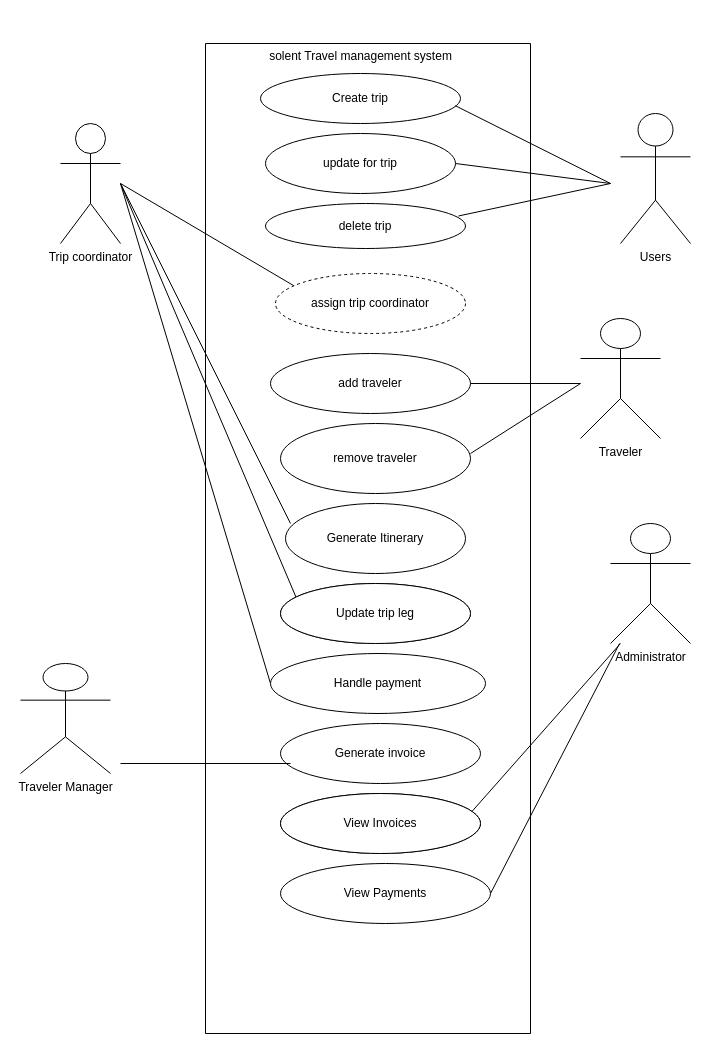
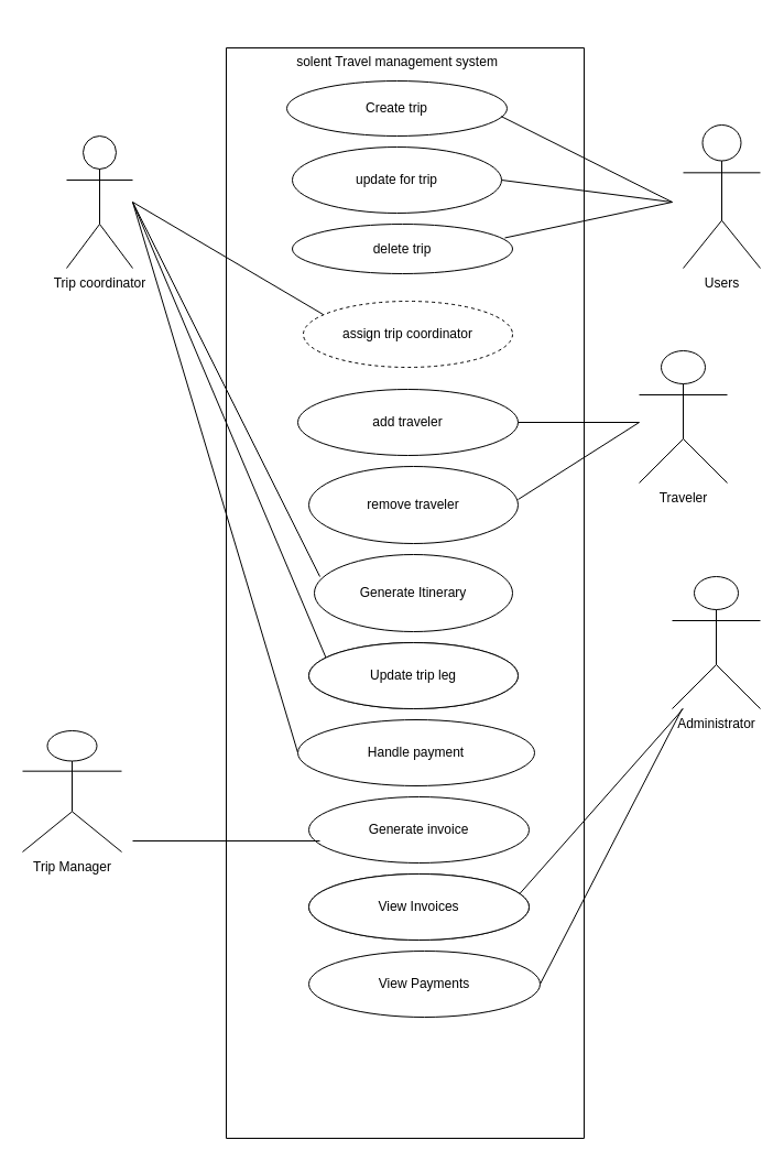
- <mxCell id="12" value="Traveler Manager" style="shape=umlActor;verticalLabelPosition=bottom;verticalAlign=top;html=1;outlineConnect=0;points=[[0,0.333,0,0,0],[0,1,0,0,0],[0.25,0.1,0,0,0],[0.5,0,0,0,0],[0.5,0.5,0,0,0],[0.75,0.1,0,0,0],[1,0.333,0,0,0],[1,1,0,0,0]];" parent="1" vertex="1"><mxGeometry x="20" y="640" width="90" height="110" as="geometry" /></mxCell>
+ <mxCell id="12" value="Trip Manager" style="shape=umlActor;verticalLabelPosition=bottom;verticalAlign=top;html=1;outlineConnect=0;points=[[0,0.333,0,0,0],[0,1,0,0,0],[0.25,0.1,0,0,0],[0.5,0,0,0,0],[0.5,0.5,0,0,0],[0.75,0.1,0,0,0],[1,0.333,0,0,0],[1,1,0,0,0]];" parent="1" vertex="1"><mxGeometry x="20" y="640" width="90" height="110" as="geometry" /></mxCell>
